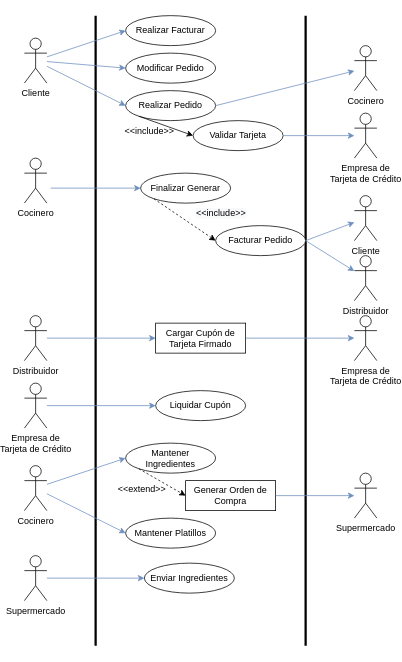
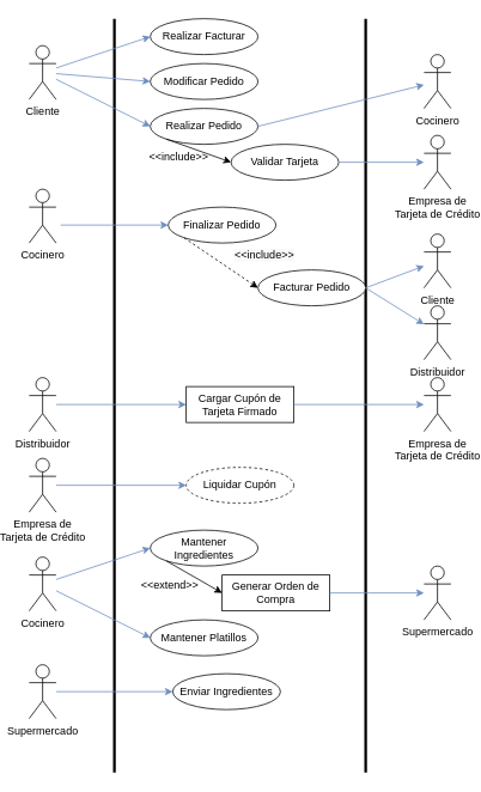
- <mxCell id="11" value="Finalizar Generar" style="ellipse;whiteSpace=wrap;html=1;strokeWidth=1;fontSize=12;" parent="1" vertex="1"><mxGeometry x="175" y="230" width="120" height="40" as="geometry" /></mxCell>
+ <mxCell id="11" value="Finalizar Pedido" style="ellipse;whiteSpace=wrap;html=1;strokeWidth=1;fontSize=12;" parent="1" vertex="1"><mxGeometry x="175" y="230" width="120" height="40" as="geometry" /></mxCell>
- <mxCell id="36" value="Liquidar Cupón" style="ellipse;whiteSpace=wrap;html=1;strokeWidth=1;fontSize=12;" vertex="1" parent="1"><mxGeometry x="195" y="520" width="120" height="40" as="geometry" /></mxCell>
+ <mxCell id="36" value="Liquidar Cupón" style="ellipse;whiteSpace=wrap;html=1;strokeWidth=1;fontSize=12;dashed=1;" vertex="1" parent="1"><mxGeometry x="195" y="520" width="120" height="40" as="geometry" /></mxCell>
- <mxCell id="40" value="" style="endArrow=classic;html=1;entryX=0;entryY=0.5;entryDx=0;entryDy=0;dashed=1;exitX=0;exitY=1;exitDx=0;exitDy=0;" edge="1" parent="1" source="28" target="30"><mxGeometry width="50" height="50" relative="1" as="geometry"><mxPoint x="202.574" y="650.002" as="sourcePoint" /><mxPoint x="265" y="785.86" as="targetPoint" /></mxGeometry></mxCell>
+ <mxCell id="40" value="" style="endArrow=classic;html=1;entryX=0;entryY=0.5;entryDx=0;entryDy=0;dashed=0;exitX=0;exitY=1;exitDx=0;exitDy=0;" edge="1" parent="1" source="28" target="30"><mxGeometry width="50" height="50" relative="1" as="geometry"><mxPoint x="202.574" y="650.002" as="sourcePoint" /><mxPoint x="265" y="785.86" as="targetPoint" /></mxGeometry></mxCell>
